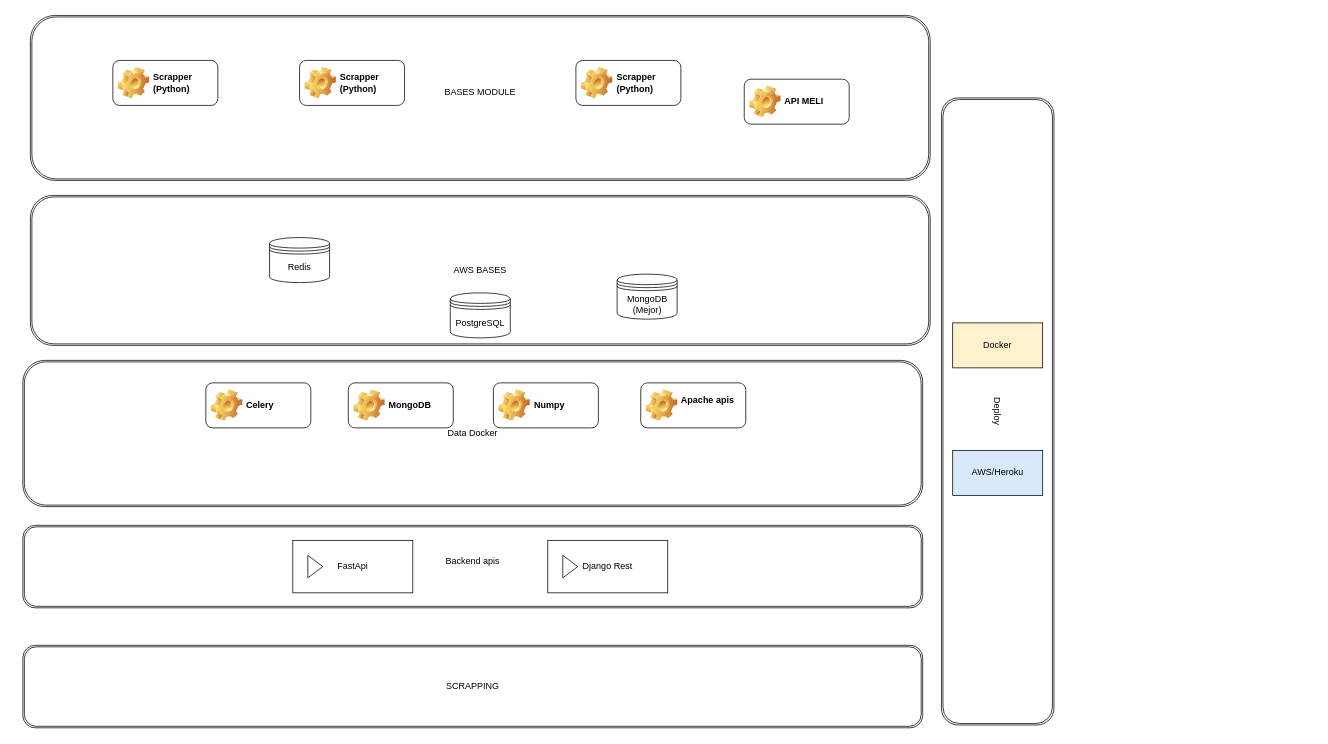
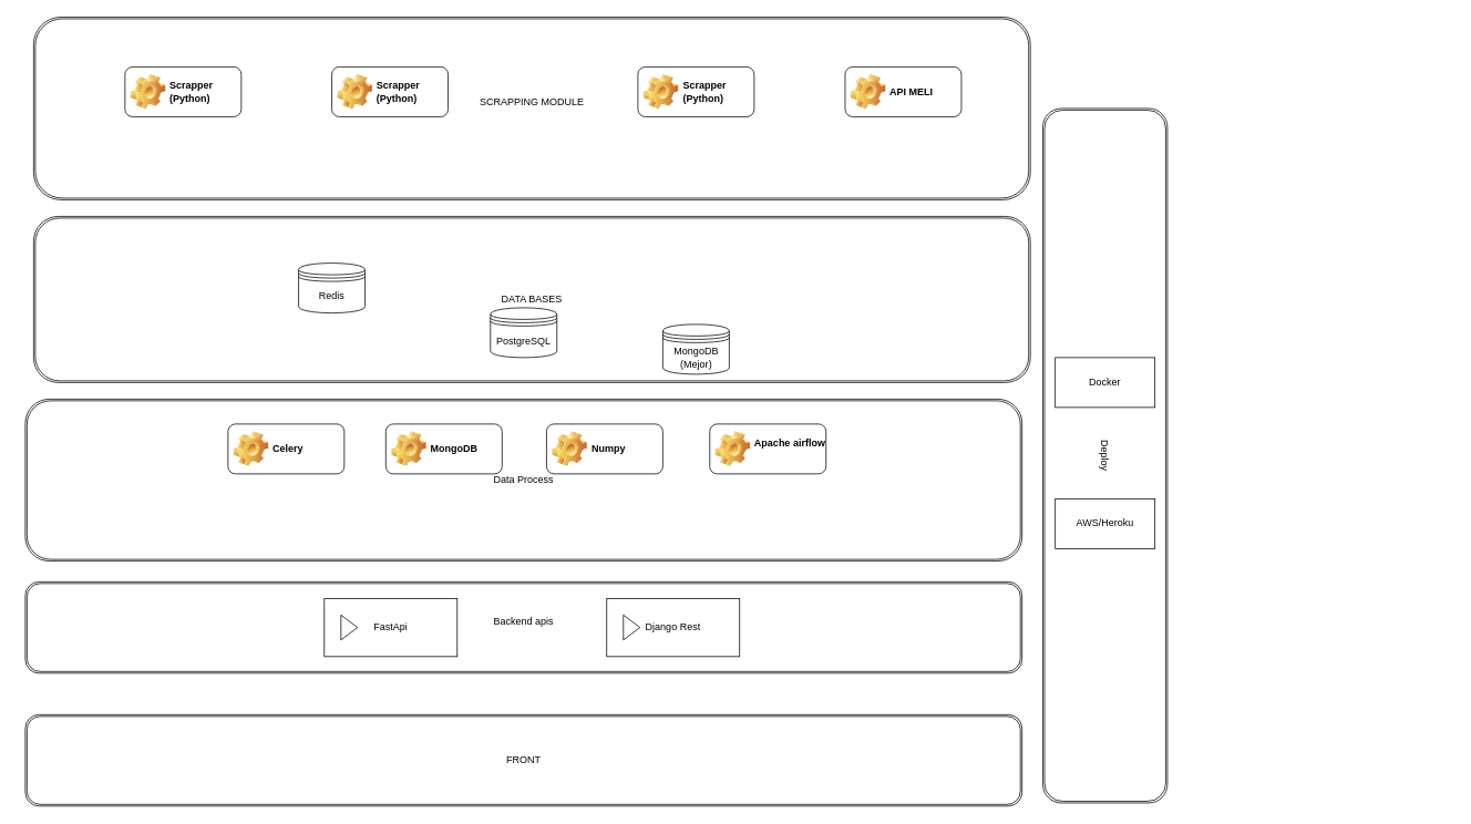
- <mxCell id="5" value="BASES MODULE&lt;div&gt;&lt;br&gt;&lt;/div&gt;" style="shape=ext;double=1;rounded=1;whiteSpace=wrap;html=1;" vertex="1" parent="1"><mxGeometry x="40" y="20" width="1200" height="220" as="geometry" /></mxCell>
+ <mxCell id="5" value="SCRAPPING MODULE&lt;div&gt;&lt;br&gt;&lt;/div&gt;" style="shape=ext;double=1;rounded=1;whiteSpace=wrap;html=1;" vertex="1" parent="1"><mxGeometry x="40" y="20" width="1200" height="220" as="geometry" /></mxCell>
- <mxCell id="9" value="API MELI&amp;nbsp;" style="label;whiteSpace=wrap;html=1;image=img/clipart/Gear_128x128.png" vertex="1" parent="1"><mxGeometry x="992" y="105" width="140" height="60" as="geometry" /></mxCell>
+ <mxCell id="9" value="API MELI&amp;nbsp;" style="label;whiteSpace=wrap;html=1;image=img/clipart/Gear_128x128.png" vertex="1" parent="1"><mxGeometry x="1017" y="80" width="140" height="60" as="geometry" /></mxCell>
- <mxCell id="4" value="AWS BASES" style="shape=ext;double=1;rounded=1;whiteSpace=wrap;html=1;" vertex="1" parent="1"><mxGeometry x="40" y="260" width="1200" height="200" as="geometry" /></mxCell>
+ <mxCell id="4" value="DATA BASES" style="shape=ext;double=1;rounded=1;whiteSpace=wrap;html=1;" vertex="1" parent="1"><mxGeometry x="40" y="260" width="1200" height="200" as="geometry" /></mxCell>
- <mxCell id="11" value="MongoDB&lt;div&gt;(Mejor&lt;span style=&quot;background-color: transparent; color: light-dark(rgb(0, 0, 0), rgb(255, 255, 255));&quot;&gt;)&lt;/span&gt;&lt;/div&gt;" style="shape=datastore;whiteSpace=wrap;html=1;" vertex="1" parent="1"><mxGeometry x="822.5" y="365" width="80" height="60" as="geometry" /></mxCell>
+ <mxCell id="11" value="MongoDB&lt;div&gt;(Mejor&lt;span style=&quot;background-color: transparent; color: light-dark(rgb(0, 0, 0), rgb(255, 255, 255));&quot;&gt;)&lt;/span&gt;&lt;/div&gt;" style="shape=datastore;whiteSpace=wrap;html=1;" vertex="1" parent="1"><mxGeometry x="797.5" y="390" width="80" height="60" as="geometry" /></mxCell>
- <mxCell id="10" value="PostgreSQL" style="shape=datastore;whiteSpace=wrap;html=1;" vertex="1" parent="1"><mxGeometry x="600" y="390" width="80" height="60" as="geometry" /></mxCell>
+ <mxCell id="10" value="PostgreSQL" style="shape=datastore;whiteSpace=wrap;html=1;" vertex="1" parent="1"><mxGeometry x="590" y="370" width="80" height="60" as="geometry" /></mxCell>
- <mxCell id="13" value="Docker" style="whiteSpace=wrap;html=1;fillColor=#fff2cc;" vertex="1" parent="1"><mxGeometry x="1270" y="430" width="120" height="60" as="geometry" /></mxCell>
+ <mxCell id="13" value="Docker" style="whiteSpace=wrap;html=1;" vertex="1" parent="1"><mxGeometry x="1270" y="430" width="120" height="60" as="geometry" /></mxCell>
- <mxCell id="19" value="Apache apis&lt;div&gt;&lt;br&gt;&lt;/div&gt;" style="label;whiteSpace=wrap;html=1;image=img/clipart/Gear_128x128.png" vertex="1" parent="15"><mxGeometry x="784" y="20" width="140" height="60" as="geometry" /></mxCell>
+ <mxCell id="19" value="Apache airflow&lt;div&gt;&lt;br&gt;&lt;/div&gt;" style="label;whiteSpace=wrap;html=1;image=img/clipart/Gear_128x128.png" vertex="1" parent="15"><mxGeometry x="784" y="20" width="140" height="60" as="geometry" /></mxCell>
- <mxCell id="2" value="Data Docker" style="shape=ext;double=1;rounded=1;whiteSpace=wrap;html=1;" vertex="1" parent="1"><mxGeometry x="30" y="480" width="1200" height="195" as="geometry" /></mxCell>
+ <mxCell id="2" value="Data Process" style="shape=ext;double=1;rounded=1;whiteSpace=wrap;html=1;" vertex="1" parent="1"><mxGeometry x="30" y="480" width="1200" height="195" as="geometry" /></mxCell>
- <mxCell id="14" value="AWS/Heroku" style="whiteSpace=wrap;html=1;fillColor=#dae8fc;" vertex="1" parent="1"><mxGeometry x="1270.01" y="600" width="120" height="60" as="geometry" /></mxCell>
+ <mxCell id="14" value="AWS/Heroku" style="whiteSpace=wrap;html=1;" vertex="1" parent="1"><mxGeometry x="1270.01" y="600" width="120" height="60" as="geometry" /></mxCell>
- <mxCell id="27" value="SCRAPPING" style="shape=ext;double=1;rounded=1;whiteSpace=wrap;html=1;" vertex="1" parent="26"><mxGeometry x="10" width="1200" height="110" as="geometry" /></mxCell>
+ <mxCell id="27" value="FRONT" style="shape=ext;double=1;rounded=1;whiteSpace=wrap;html=1;" vertex="1" parent="26"><mxGeometry x="10" width="1200" height="110" as="geometry" /></mxCell>
